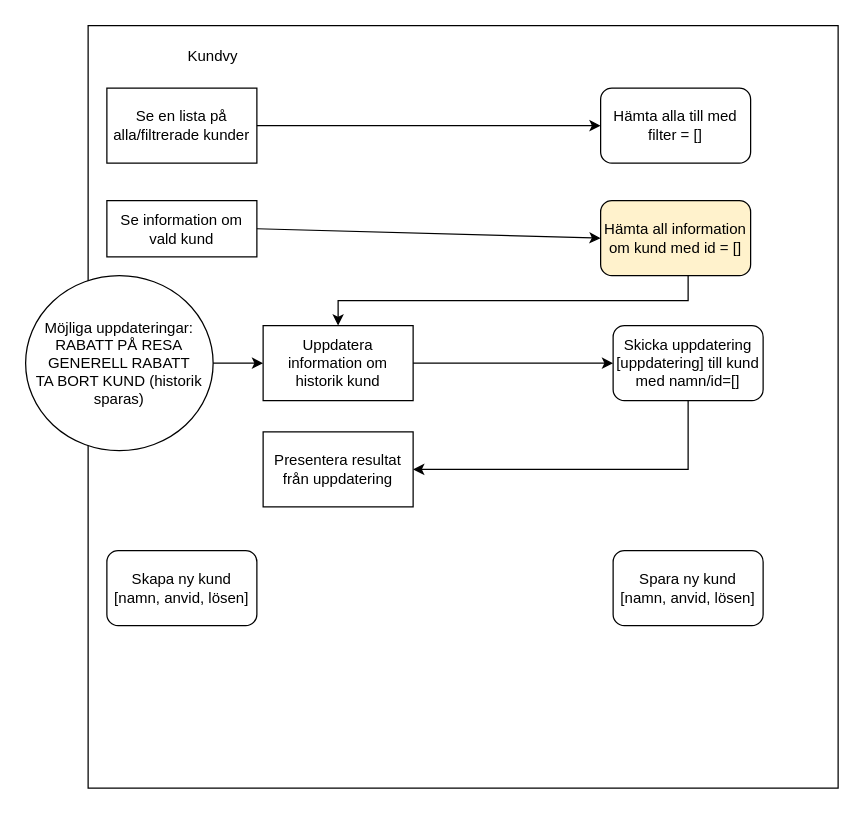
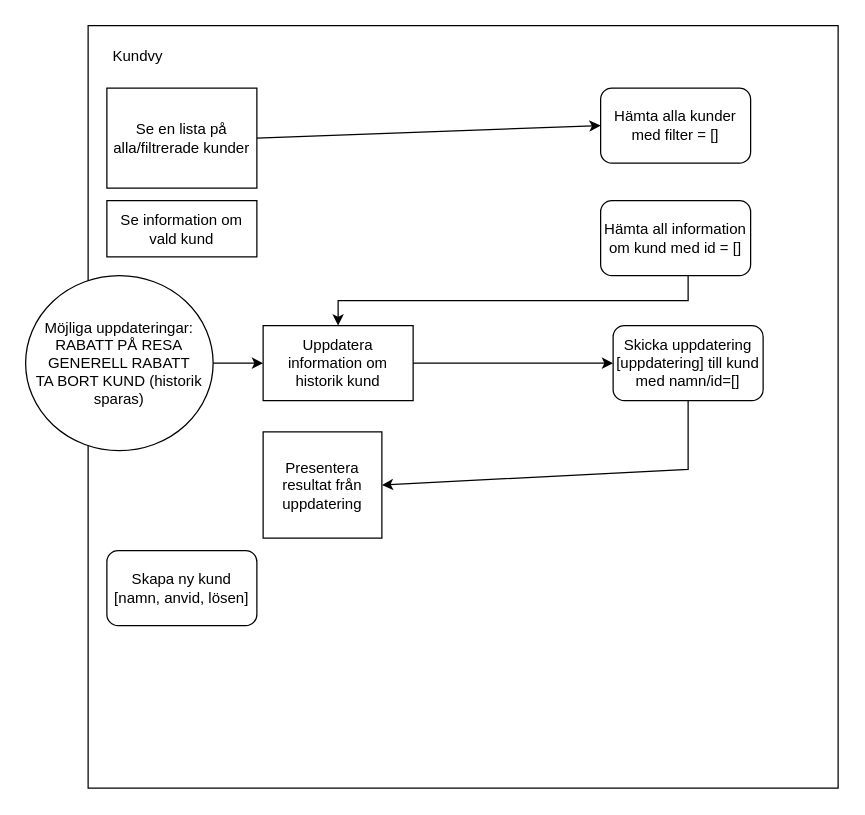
- <mxCell id="3" value="Kundvy" style="text;html=1;strokeColor=none;fillColor=none;align=center;verticalAlign=middle;whiteSpace=wrap;rounded=0;" parent="1" vertex="1"><mxGeometry x="140" y="30" width="60" height="30" as="geometry" /></mxCell>
+ <mxCell id="3" value="Kundvy" style="text;html=1;strokeColor=none;fillColor=none;align=center;verticalAlign=middle;whiteSpace=wrap;rounded=0;" parent="1" vertex="1"><mxGeometry x="80" y="30" width="60" height="30" as="geometry" /></mxCell>
- <mxCell id="4" value="Se en lista på alla/filtrerade kunder" style="rounded=0;whiteSpace=wrap;html=1;" parent="1" vertex="1"><mxGeometry x="85" y="70" width="120" height="60" as="geometry" /></mxCell>
+ <mxCell id="4" value="Se en lista på alla/filtrerade kunder" style="rounded=0;whiteSpace=wrap;html=1;" parent="1" vertex="1"><mxGeometry x="85" y="70" width="120" height="80" as="geometry" /></mxCell>
- <mxCell id="5" value="Hämta alla till med filter = []" style="rounded=1;whiteSpace=wrap;html=1;" parent="1" vertex="1"><mxGeometry x="480" y="70" width="120" height="60" as="geometry" /></mxCell>
+ <mxCell id="5" value="Hämta alla kunder med filter = []" style="rounded=1;whiteSpace=wrap;html=1;" parent="1" vertex="1"><mxGeometry x="480" y="70" width="120" height="60" as="geometry" /></mxCell>
- <mxCell id="9" value="" style="endArrow=classic;html=1;rounded=0;exitX=1;exitY=0.5;exitDx=0;exitDy=0;entryX=0;entryY=0.5;entryDx=0;entryDy=0;" parent="1" source="7" target="8" edge="1"><mxGeometry width="50" height="50" relative="1" as="geometry"><mxPoint x="650" y="-10" as="sourcePoint" /><mxPoint x="700" y="-60" as="targetPoint" /></mxGeometry></mxCell>
- <mxCell id="8" value="Hämta all information om kund med id = []" style="rounded=1;whiteSpace=wrap;html=1;fillColor=#fff2cc;" parent="1" vertex="1"><mxGeometry x="480" y="160" width="120" height="60" as="geometry" /></mxCell>
+ <mxCell id="8" value="Hämta all information om kund med id = []" style="rounded=1;whiteSpace=wrap;html=1;" parent="1" vertex="1"><mxGeometry x="480" y="160" width="120" height="60" as="geometry" /></mxCell>
- <mxCell id="14" value="Presentera resultat från uppdatering" style="rounded=0;whiteSpace=wrap;html=1;" parent="1" vertex="1"><mxGeometry x="210" y="345" width="120" height="60" as="geometry" /></mxCell>
+ <mxCell id="14" value="Presentera resultat från uppdatering" style="rounded=0;whiteSpace=wrap;html=1;" parent="1" vertex="1"><mxGeometry x="210" y="345" width="95" height="85" as="geometry" /></mxCell>
- <mxCell id="19" value="Spara ny kund &lt;br&gt;[namn, anvid, lösen]" style="rounded=1;whiteSpace=wrap;html=1;" parent="1" vertex="1"><mxGeometry x="490" y="440" width="120" height="60" as="geometry" /></mxCell>
